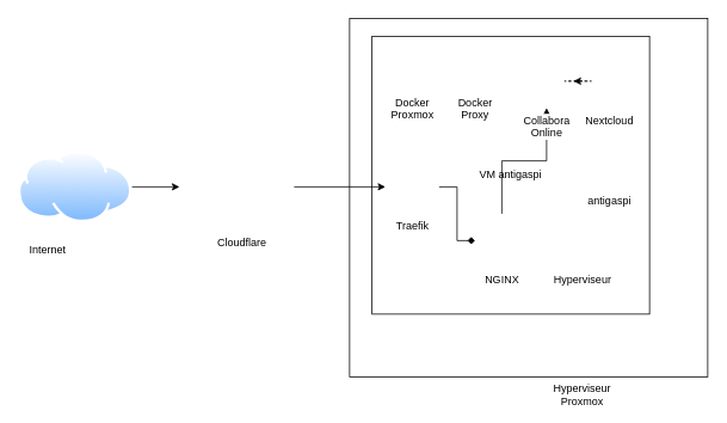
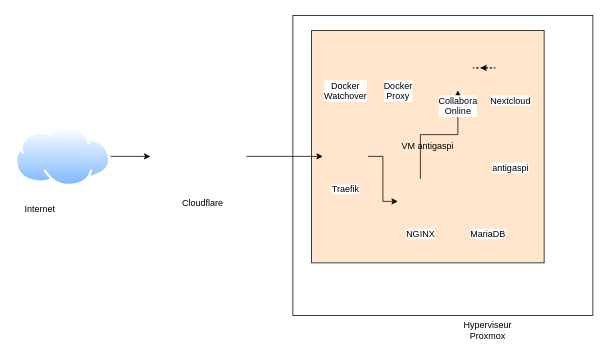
- <mxCell id="20" value="Docker&lt;br&gt;Proxmox" style="shape=image;html=1;verticalAlign=top;verticalLabelPosition=bottom;labelBackgroundColor=#ffffff;imageAspect=0;aspect=fixed;image=https://cdn1.iconfinder.com/data/icons/logos-and-brands-3/512/97_Docker_logo_logos-128.png" vertex="1" parent="1"><mxGeometry x="430" y="40" width="60" height="60" as="geometry" /></mxCell>
+ <mxCell id="20" value="Docker&lt;br&gt;Watchover" style="shape=image;html=1;verticalAlign=top;verticalLabelPosition=bottom;labelBackgroundColor=#ffffff;imageAspect=0;aspect=fixed;image=https://cdn1.iconfinder.com/data/icons/logos-and-brands-3/512/97_Docker_logo_logos-128.png" vertex="1" parent="1"><mxGeometry x="430" y="40" width="60" height="60" as="geometry" /></mxCell>
- <mxCell id="9" value="VM antigaspi" style="rounded=0;whiteSpace=wrap;html=1;" vertex="1" parent="1"><mxGeometry x="415" y="40" width="310" height="310" as="geometry" /></mxCell>
+ <mxCell id="9" value="VM antigaspi" style="rounded=0;whiteSpace=wrap;html=1;fillColor=#ffe6cc;" vertex="1" parent="1"><mxGeometry x="415" y="40" width="310" height="310" as="geometry" /></mxCell>
- <mxCell id="13" style="edgeStyle=orthogonalEdgeStyle;rounded=0;orthogonalLoop=1;jettySize=auto;html=1;endArrow=diamond;" edge="1" parent="1" source="14" target="16"><mxGeometry relative="1" as="geometry"><Array as="points"><mxPoint x="510" y="208" /><mxPoint x="510" y="268" /></Array></mxGeometry></mxCell>
+ <mxCell id="13" style="edgeStyle=orthogonalEdgeStyle;rounded=0;orthogonalLoop=1;jettySize=auto;html=1;" edge="1" parent="1" source="14" target="16"><mxGeometry relative="1" as="geometry"><Array as="points"><mxPoint x="510" y="208" /><mxPoint x="510" y="268" /></Array></mxGeometry></mxCell>
- <mxCell id="12" value="Hyperviseur" style="shape=image;html=1;verticalAlign=top;verticalLabelPosition=bottom;labelBackgroundColor=#ffffff;imageAspect=0;aspect=fixed;image=https://cdn1.iconfinder.com/data/icons/logos-and-brands-3/512/97_Docker_logo_logos-128.png" vertex="1" parent="1"><mxGeometry x="620" y="238" width="60" height="60" as="geometry" /></mxCell>
+ <mxCell id="12" value="MariaDB" style="shape=image;html=1;verticalAlign=top;verticalLabelPosition=bottom;labelBackgroundColor=#ffffff;imageAspect=0;aspect=fixed;image=https://cdn1.iconfinder.com/data/icons/logos-and-brands-3/512/97_Docker_logo_logos-128.png" vertex="1" parent="1"><mxGeometry x="620" y="238" width="60" height="60" as="geometry" /></mxCell>
